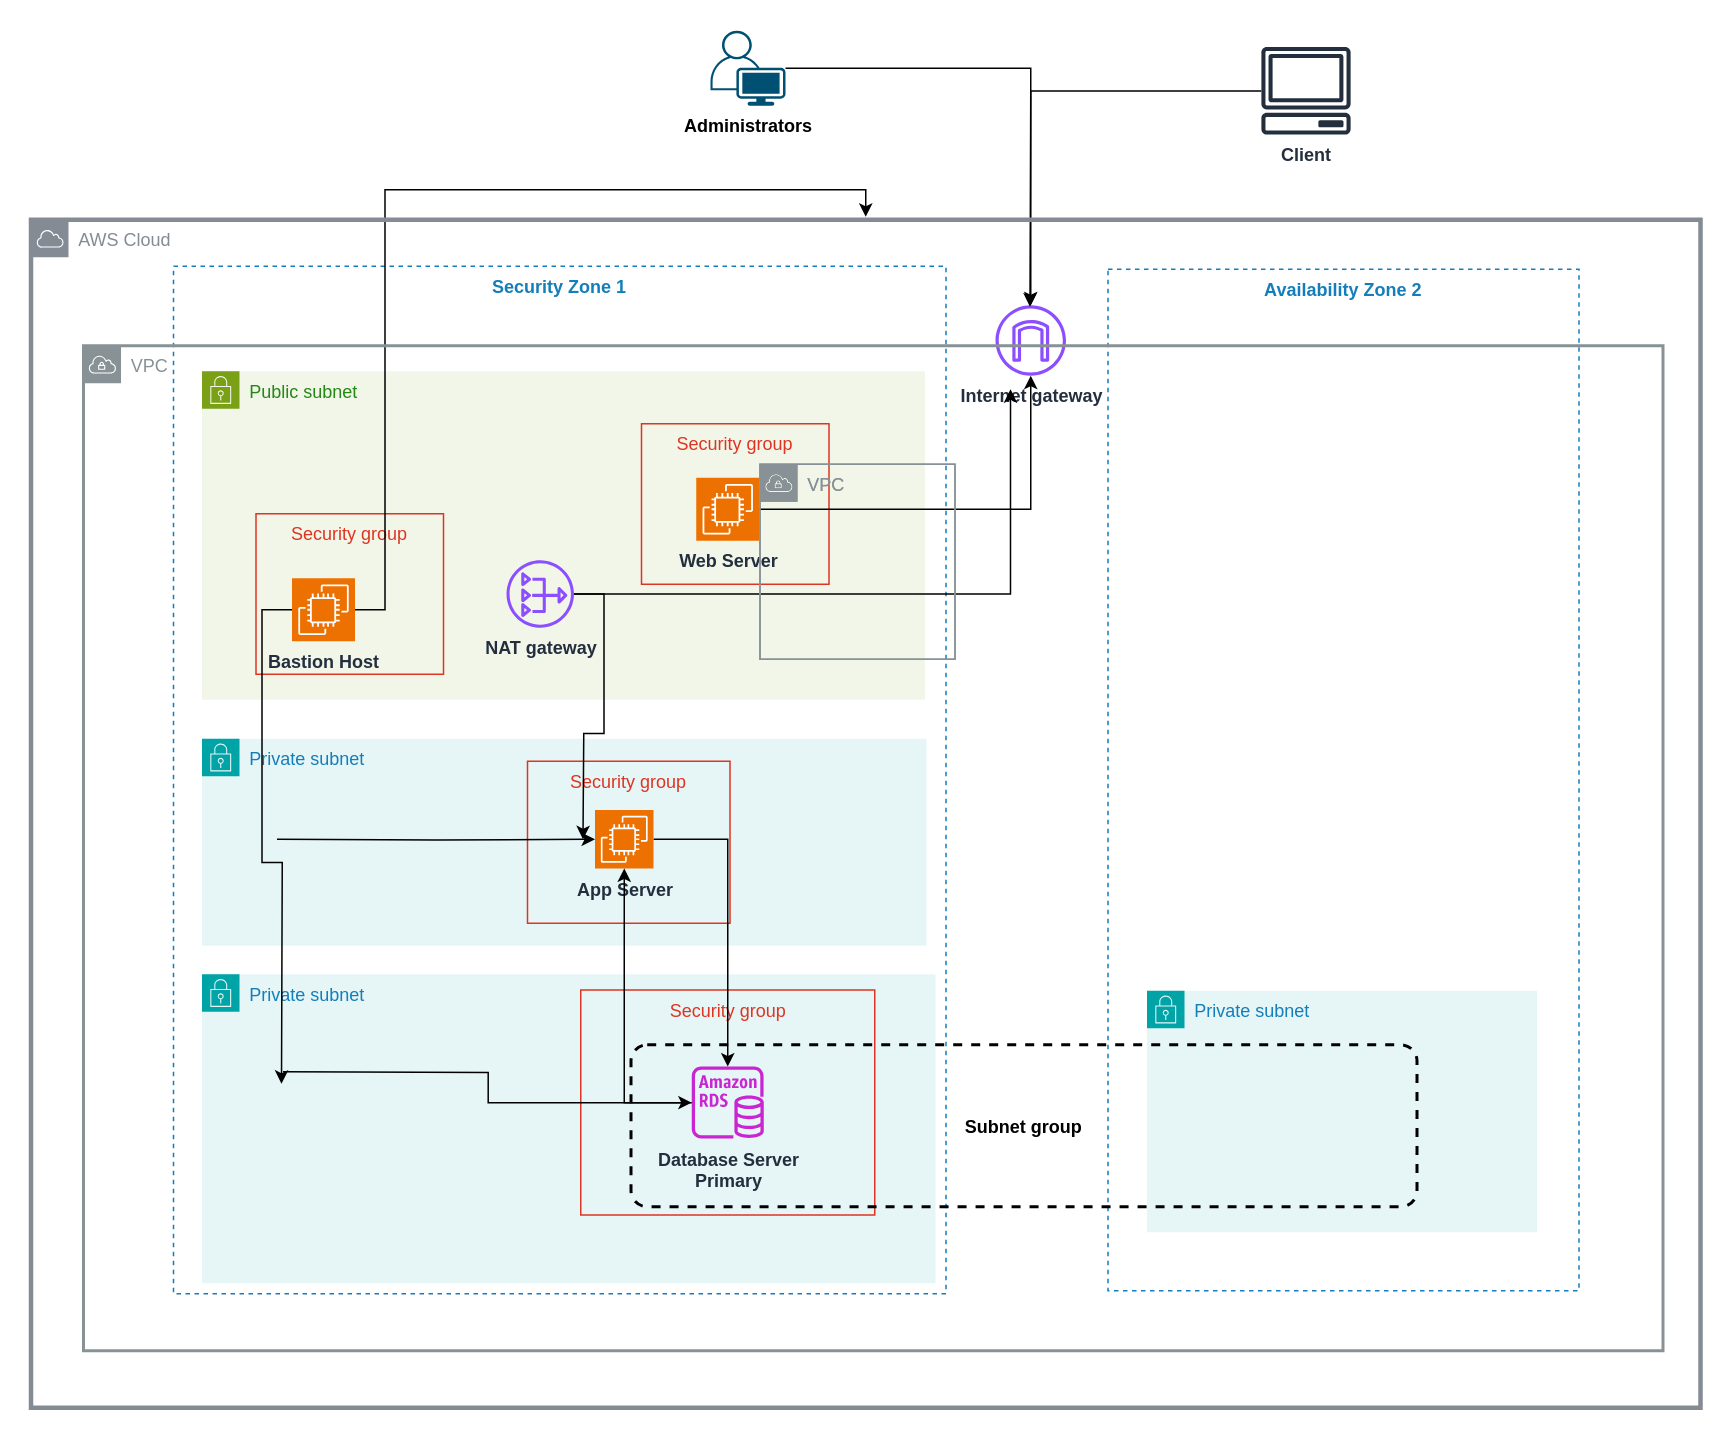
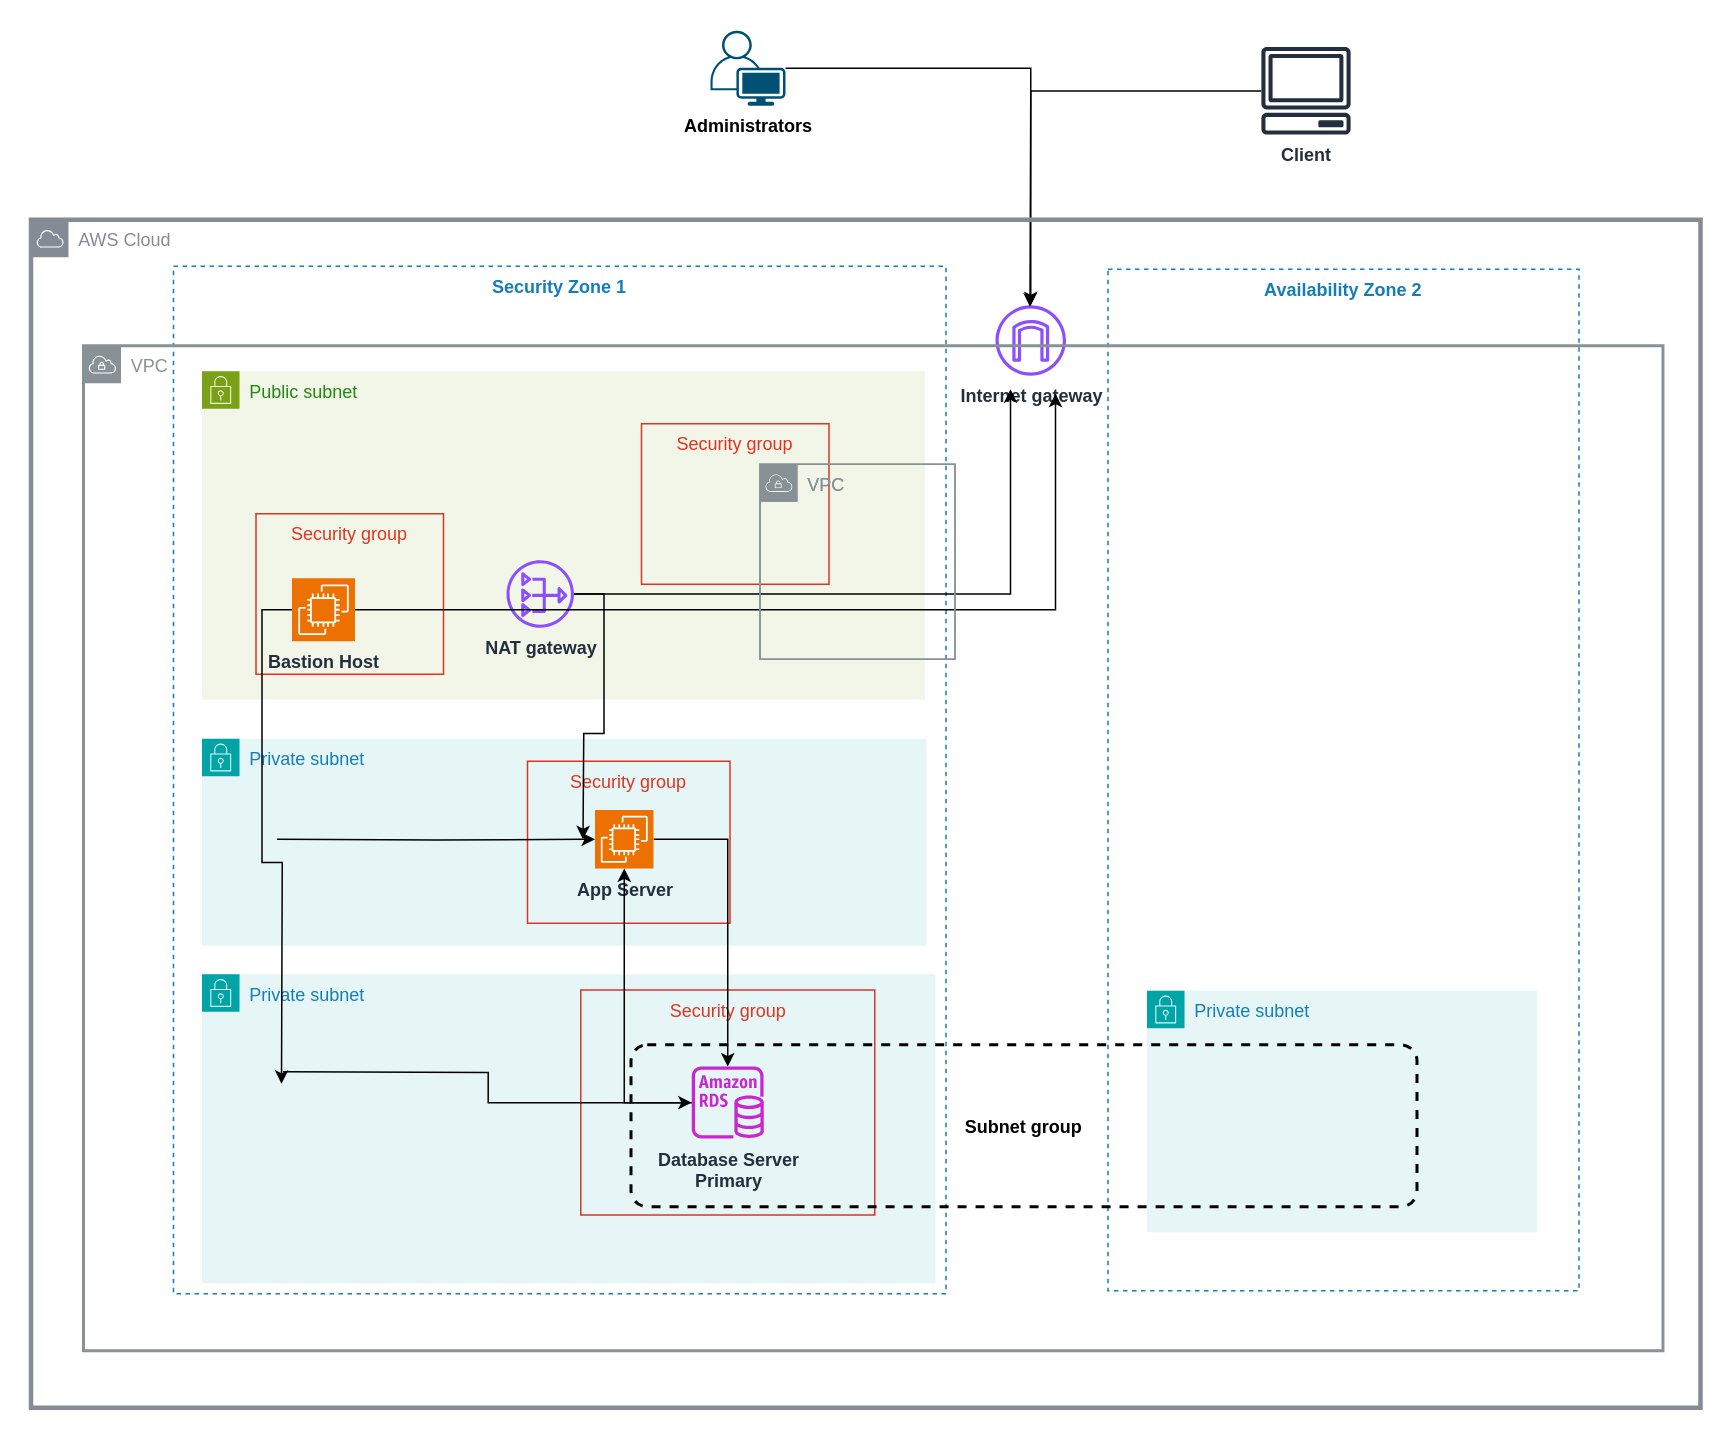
- <mxCell id="25" style="edgeStyle=orthogonalEdgeStyle;rounded=0;orthogonalLoop=1;jettySize=auto;html=1;exitX=1;exitY=0.5;exitDx=0;exitDy=0;exitPerimeter=0;" edge="1" parent="1" source="12" target="35"><mxGeometry relative="1" as="geometry" /></mxCell>
+ <mxCell id="25" style="edgeStyle=orthogonalEdgeStyle;rounded=0;orthogonalLoop=1;jettySize=auto;html=1;exitX=1;exitY=0.5;exitDx=0;exitDy=0;exitPerimeter=0;entryX=0.851;entryY=1.255;entryDx=0;entryDy=0;entryPerimeter=0;" edge="1" parent="1" source="12" target="22"><mxGeometry relative="1" as="geometry" /></mxCell>
- <mxCell id="18" value="&lt;b&gt;Web Server&lt;br&gt;&lt;/b&gt;" style="sketch=0;points=[[0,0,0],[0.25,0,0],[0.5,0,0],[0.75,0,0],[1,0,0],[0,1,0],[0.25,1,0],[0.5,1,0],[0.75,1,0],[1,1,0],[0,0.25,0],[0,0.5,0],[0,0.75,0],[1,0.25,0],[1,0.5,0],[1,0.75,0]];outlineConnect=0;fontColor=#232F3E;fillColor=#ED7100;strokeColor=#ffffff;dashed=0;verticalLabelPosition=bottom;verticalAlign=top;align=center;html=1;fontSize=12;fontStyle=0;aspect=fixed;shape=mxgraph.aws4.resourceIcon;resIcon=mxgraph.aws4.ec2;" vertex="1" parent="1"><mxGeometry x="463.5" y="318" width="42" height="42" as="geometry" /></mxCell>
- <mxCell id="17" style="edgeStyle=orthogonalEdgeStyle;rounded=0;orthogonalLoop=1;jettySize=auto;html=1;exitX=1;exitY=0.5;exitDx=0;exitDy=0;exitPerimeter=0;" edge="1" parent="1" source="18" target="22"><mxGeometry relative="1" as="geometry" /></mxCell>
